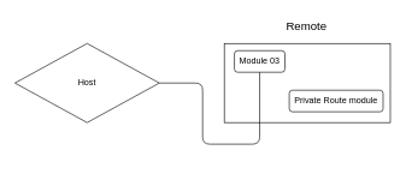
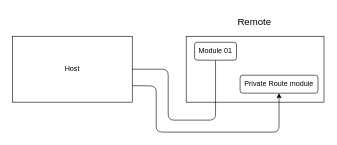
- <mxCell id="7" value="Module 03" style="rounded=1;whiteSpace=wrap;html=1;" vertex="1" parent="1"><mxGeometry x="324" y="70" width="70" height="30" as="geometry" /></mxCell>
+ <mxCell id="7" value="Module 01" style="rounded=1;whiteSpace=wrap;html=1;" vertex="1" parent="1"><mxGeometry x="324" y="70" width="70" height="30" as="geometry" /></mxCell>
- <mxCell id="6" value="Host" style="rhombus;whiteSpace=wrap;html=1;" parent="5" vertex="1"><mxGeometry width="200" height="110" as="geometry" /></mxCell>
+ <mxCell id="6" value="Host" style="rounded=0;whiteSpace=wrap;html=1;" parent="5" vertex="1"><mxGeometry width="200" height="110" as="geometry" /></mxCell>
+ <mxCell id="4" value="" style="endArrow=classic;html=1;exitX=1;exitY=0.75;exitDx=0;exitDy=0;entryX=0.5;entryY=1;entryDx=0;entryDy=0;" parent="1" source="6" target="3" edge="1"><mxGeometry width="50" height="50" relative="1" as="geometry"><mxPoint x="220" y="110" as="sourcePoint" /><mxPoint x="500" y="220" as="targetPoint" /><Array as="points"><mxPoint x="260" y="143" /><mxPoint x="260" y="220" /><mxPoint x="465" y="220" /></Array></mxGeometry></mxCell>
